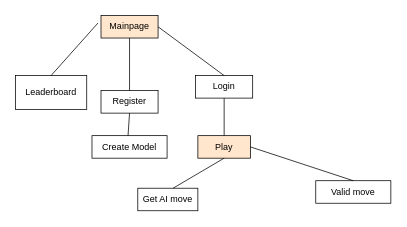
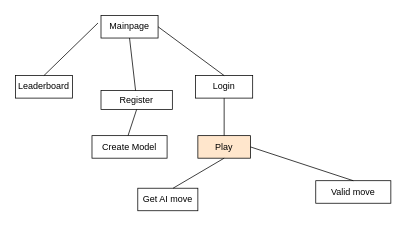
- <mxCell id="2" value="Mainpage" style="rounded=0;whiteSpace=wrap;html=1;fillColor=#ffe6cc;" vertex="1" parent="1"><mxGeometry x="134" y="20" width="76" height="30" as="geometry" /></mxCell>
+ <mxCell id="2" value="Mainpage" style="rounded=0;whiteSpace=wrap;html=1;" vertex="1" parent="1"><mxGeometry x="134" y="20" width="76" height="30" as="geometry" /></mxCell>
- <mxCell id="3" value="Leaderboard" style="rounded=0;whiteSpace=wrap;html=1;" vertex="1" parent="1"><mxGeometry x="20" y="100" width="95" height="45" as="geometry" /></mxCell>
+ <mxCell id="3" value="Leaderboard" style="rounded=0;whiteSpace=wrap;html=1;" vertex="1" parent="1"><mxGeometry x="20" y="100" width="76" height="30" as="geometry" /></mxCell>
- <mxCell id="5" value="Register" style="rounded=0;whiteSpace=wrap;html=1;" vertex="1" parent="1"><mxGeometry x="134" y="120" width="76" height="30" as="geometry" /></mxCell>
+ <mxCell id="5" value="Register" style="rounded=0;whiteSpace=wrap;html=1;" vertex="1" parent="1"><mxGeometry x="134" y="120" width="95" height="25" as="geometry" /></mxCell>
